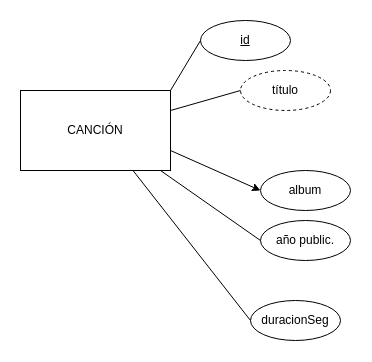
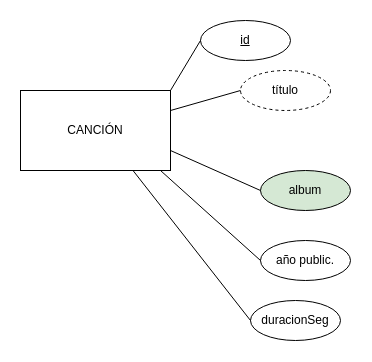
- <mxCell id="8" value="" style="endArrow=classic;html=1;rounded=0;entryX=0;entryY=0.5;entryDx=0;entryDy=0;exitX=1;exitY=0.75;exitDx=0;exitDy=0;" edge="1" parent="1" target="7" source="2"><mxGeometry width="50" height="50" relative="1" as="geometry"><mxPoint x="180" y="120" as="sourcePoint" /><mxPoint x="300" y="240" as="targetPoint" /></mxGeometry></mxCell>
+ <mxCell id="8" value="" style="endArrow=none;html=1;rounded=0;entryX=0;entryY=0.5;entryDx=0;entryDy=0;exitX=1;exitY=0.75;exitDx=0;exitDy=0;" edge="1" parent="1" target="7" source="2"><mxGeometry width="50" height="50" relative="1" as="geometry"><mxPoint x="180" y="120" as="sourcePoint" /><mxPoint x="300" y="240" as="targetPoint" /></mxGeometry></mxCell>
- <mxCell id="7" value="album" style="ellipse;whiteSpace=wrap;html=1;" vertex="1" parent="1"><mxGeometry x="260" y="170" width="90" height="40" as="geometry" /></mxCell>
+ <mxCell id="7" value="album" style="ellipse;whiteSpace=wrap;html=1;fillColor=#d5e8d4;" vertex="1" parent="1"><mxGeometry x="260" y="170" width="90" height="40" as="geometry" /></mxCell>
- <mxCell id="9" value="año public." style="ellipse;whiteSpace=wrap;html=1;" vertex="1" parent="1"><mxGeometry x="260" y="220" width="90" height="40" as="geometry" /></mxCell>
+ <mxCell id="9" value="año public." style="ellipse;whiteSpace=wrap;html=1;" vertex="1" parent="1"><mxGeometry x="260" y="240" width="90" height="40" as="geometry" /></mxCell>
